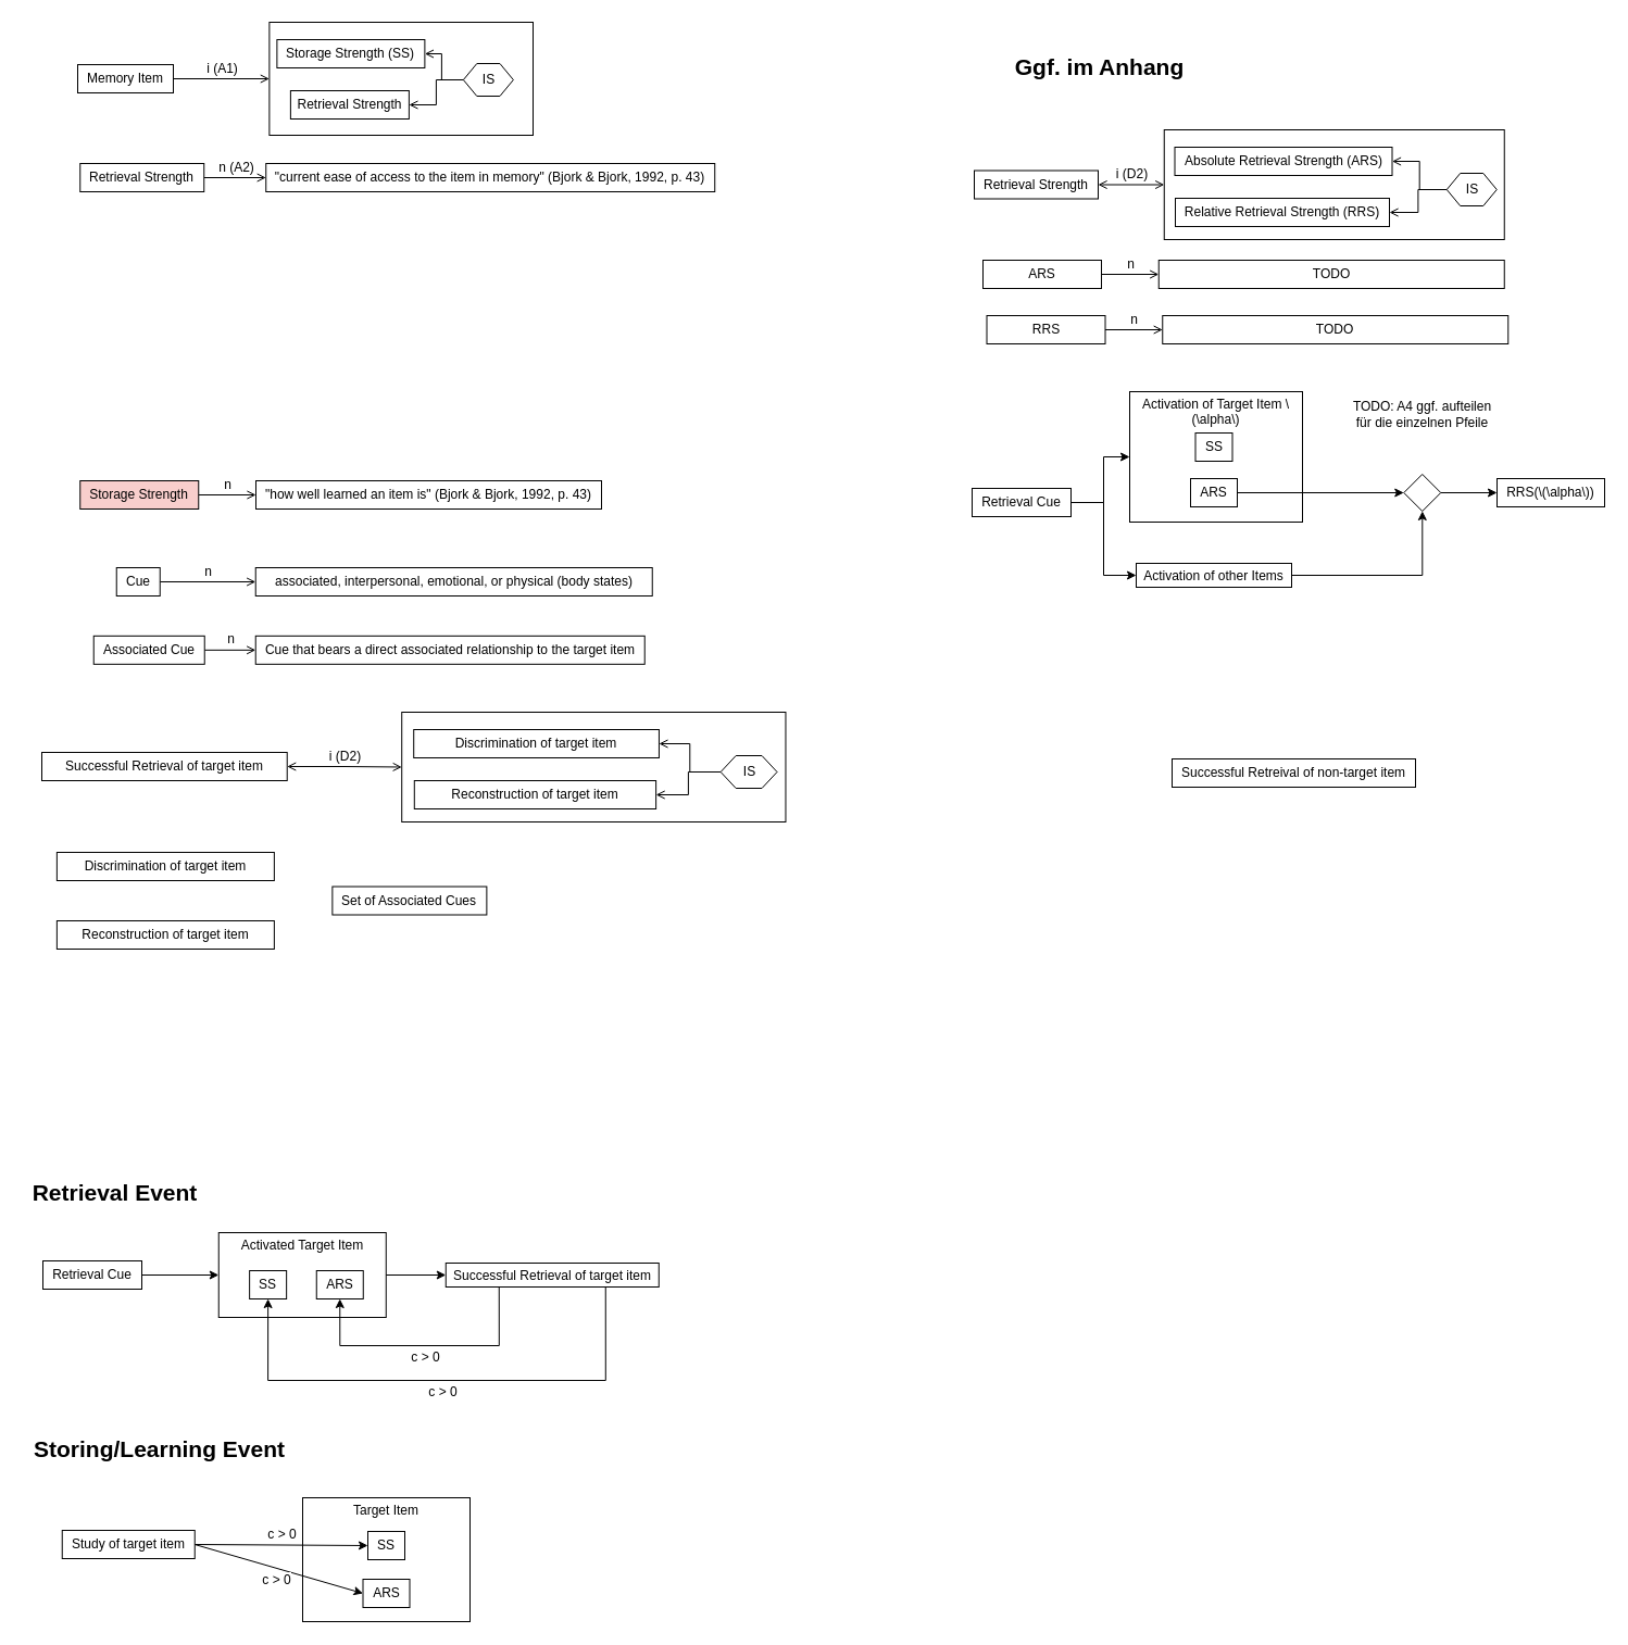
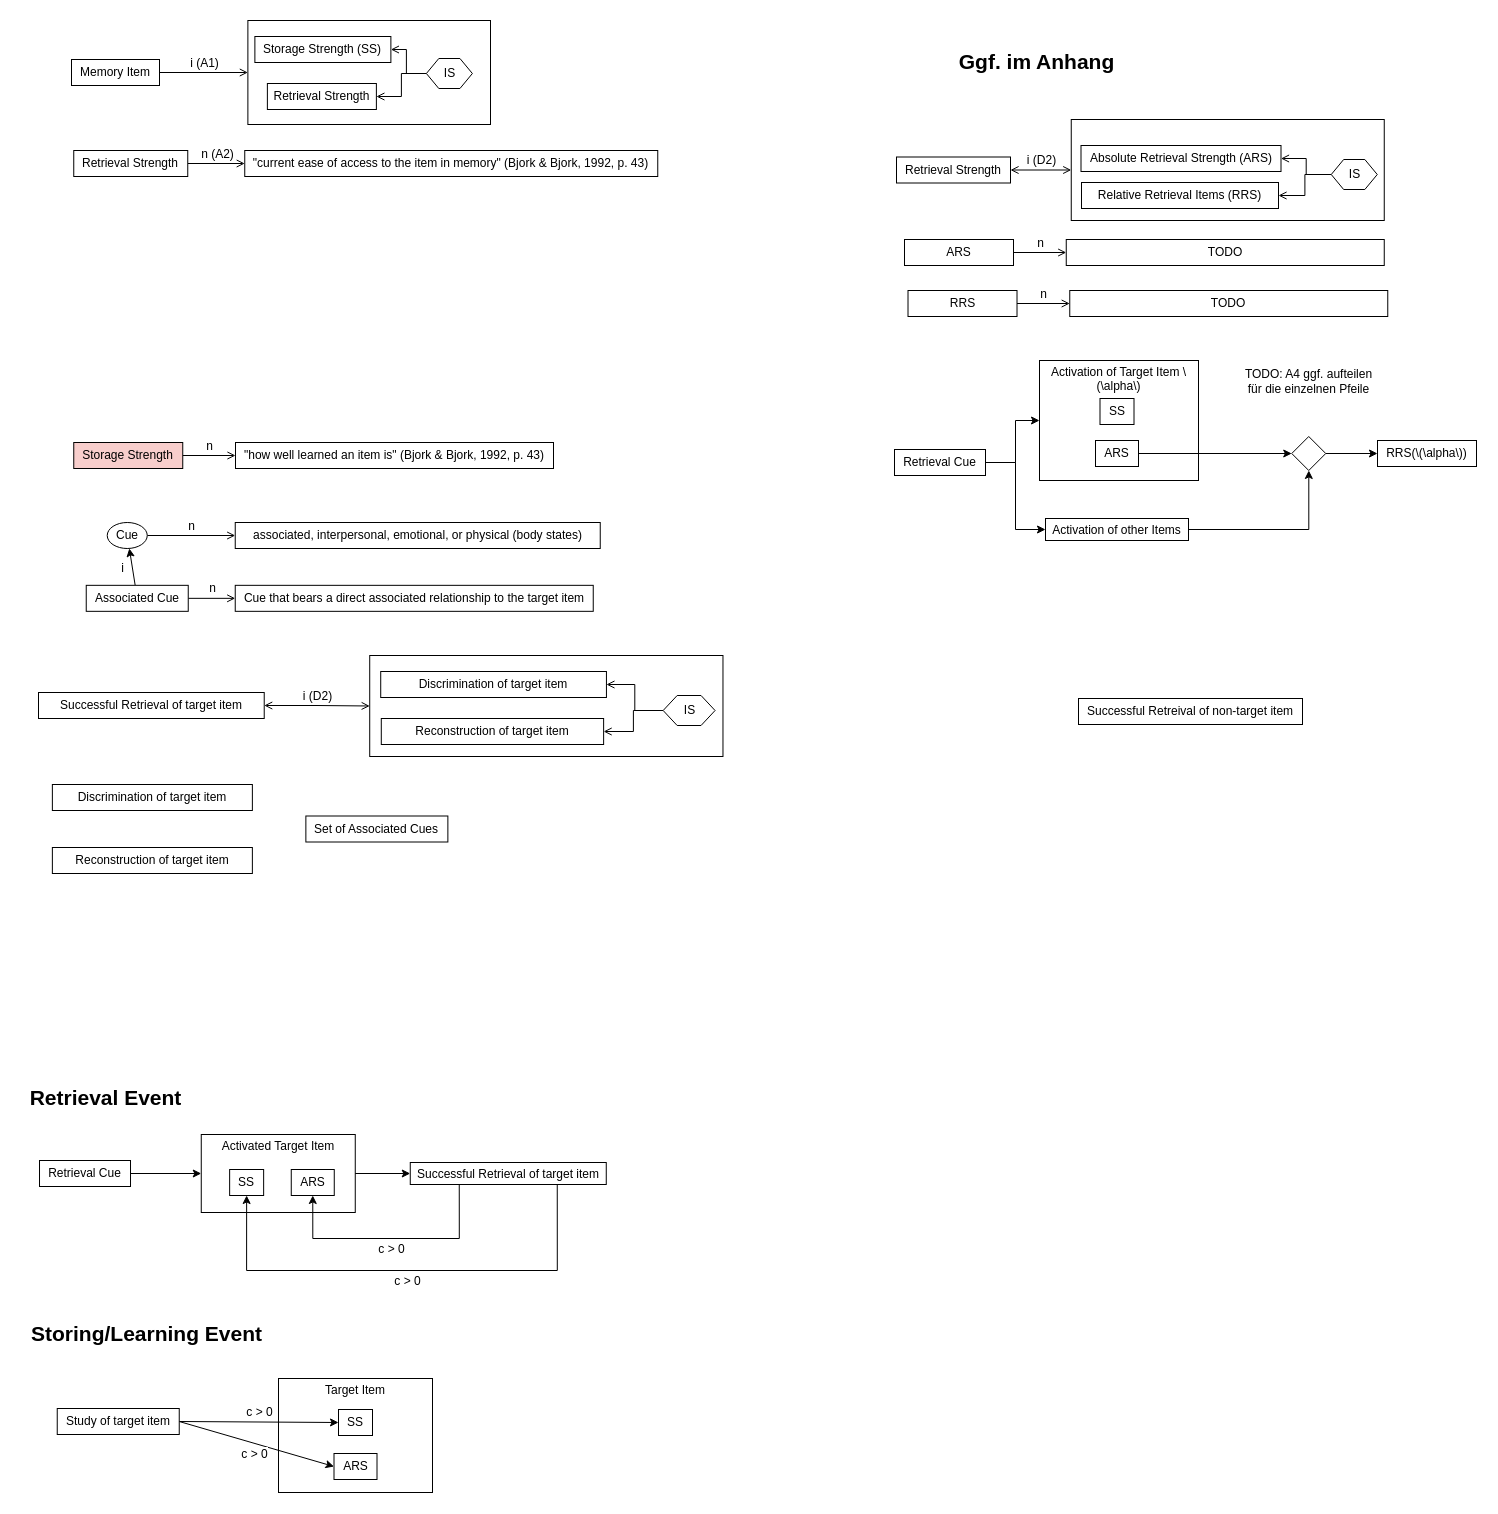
- <mxCell id="77" value="Ggf. im Anhang" style="text;html=1;align=center;verticalAlign=middle;resizable=0;points=[];autosize=1;strokeColor=none;fillColor=none;fontStyle=1;fontSize=21;" vertex="1" parent="1"><mxGeometry x="924" y="42" width="174" height="37" as="geometry" /></mxCell>
+ <mxCell id="77" value="Ggf. im Anhang" style="text;html=1;align=center;verticalAlign=middle;resizable=0;points=[];autosize=1;strokeColor=none;fillColor=none;fontStyle=1;fontSize=21;" vertex="1" parent="1"><mxGeometry x="949" y="42" width="174" height="37" as="geometry" /></mxCell>
- <mxCell id="80" value="Absolute Retrieval Strength (ARS)" style="rounded=0;whiteSpace=wrap;html=1;" vertex="1" parent="78"><mxGeometry x="184.5" y="16" width="200" height="26" as="geometry" /></mxCell>
+ <mxCell id="80" value="Absolute Retrieval Strength (ARS)" style="rounded=0;whiteSpace=wrap;html=1;" vertex="1" parent="78"><mxGeometry x="184.5" y="26" width="200" height="26" as="geometry" /></mxCell>
- <mxCell id="81" value="Relative Retrieval Strength (RRS)" style="rounded=0;whiteSpace=wrap;html=1;" vertex="1" parent="78"><mxGeometry x="185" y="63" width="197" height="26" as="geometry" /></mxCell>
+ <mxCell id="81" value="Relative Retrieval Items (RRS)" style="rounded=0;whiteSpace=wrap;html=1;" vertex="1" parent="78"><mxGeometry x="185" y="63" width="197" height="26" as="geometry" /></mxCell>
- <mxCell id="21" value="Cue" style="rounded=0;whiteSpace=wrap;html=1;" vertex="1" parent="1"><mxGeometry x="106.74" y="522" width="40" height="26" as="geometry" /></mxCell>
+ <mxCell id="21" value="Cue" style="ellipse;whiteSpace=wrap;html=1;" vertex="1" parent="1"><mxGeometry x="106.74" y="522" width="40" height="26" as="geometry" /></mxCell>
+ <mxCell id="28" value="" style="rounded=0;orthogonalLoop=1;jettySize=auto;html=1;" edge="1" parent="1" source="30" target="21"><mxGeometry relative="1" as="geometry" /></mxCell>
+ <mxCell id="29" value="i" style="edgeLabel;html=1;align=center;verticalAlign=middle;resizable=0;points=[];fontSize=12;" vertex="1" connectable="0" parent="28"><mxGeometry y="10" relative="1" as="geometry"><mxPoint as="offset" /></mxGeometry></mxCell>
